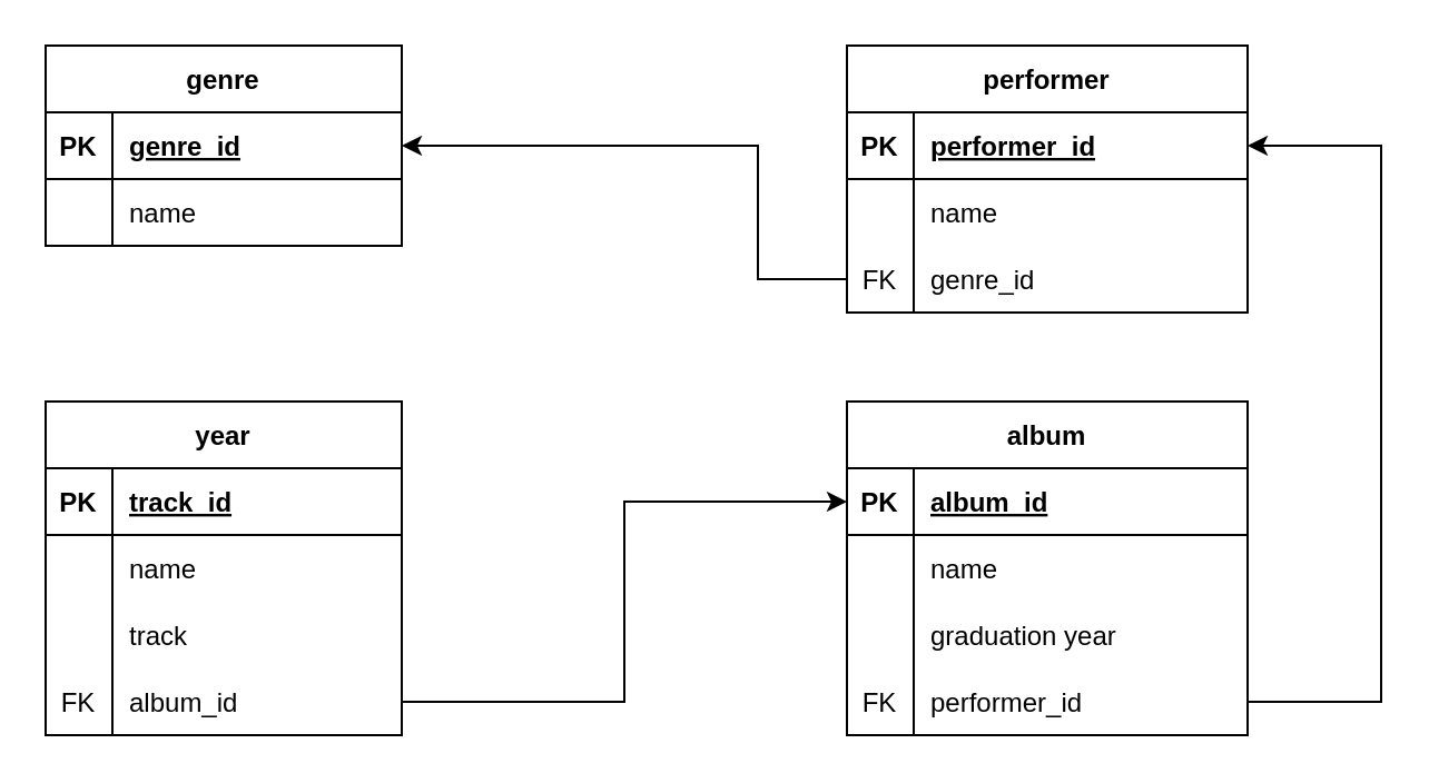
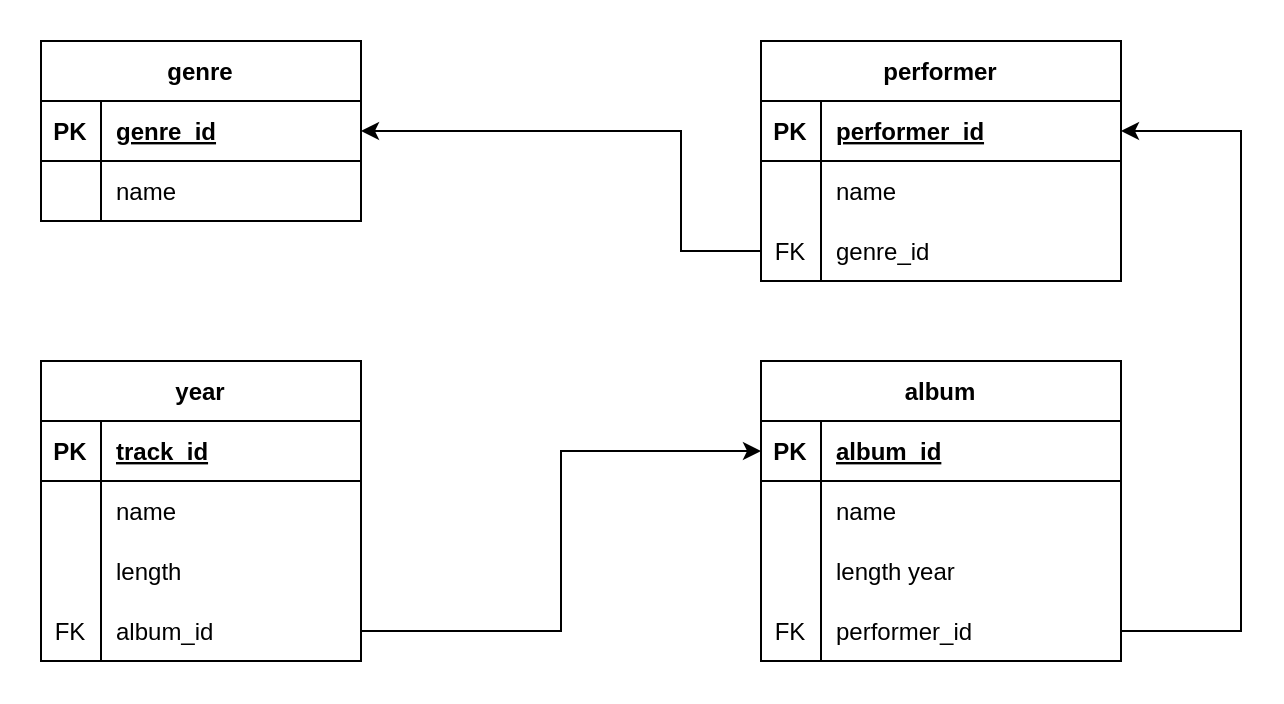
- <mxCell id="41" value="track" style="shape=partialRectangle;connectable=0;fillColor=none;top=0;left=0;bottom=0;right=0;align=left;spacingLeft=6;overflow=hidden;" vertex="1" parent="39"><mxGeometry x="30" width="130" height="30" as="geometry"><mxRectangle width="130" height="30" as="alternateBounds" /></mxGeometry></mxCell>
+ <mxCell id="41" value="length" style="shape=partialRectangle;connectable=0;fillColor=none;top=0;left=0;bottom=0;right=0;align=left;spacingLeft=6;overflow=hidden;" vertex="1" parent="39"><mxGeometry x="30" width="130" height="30" as="geometry"><mxRectangle width="130" height="30" as="alternateBounds" /></mxGeometry></mxCell>
- <mxCell id="28" value="graduation year" style="shape=partialRectangle;connectable=0;fillColor=none;top=0;left=0;bottom=0;right=0;align=left;spacingLeft=6;overflow=hidden;" vertex="1" parent="26"><mxGeometry x="30" width="150" height="30" as="geometry"><mxRectangle width="150" height="30" as="alternateBounds" /></mxGeometry></mxCell>
+ <mxCell id="28" value="length year" style="shape=partialRectangle;connectable=0;fillColor=none;top=0;left=0;bottom=0;right=0;align=left;spacingLeft=6;overflow=hidden;" vertex="1" parent="26"><mxGeometry x="30" width="150" height="30" as="geometry"><mxRectangle width="150" height="30" as="alternateBounds" /></mxGeometry></mxCell>
